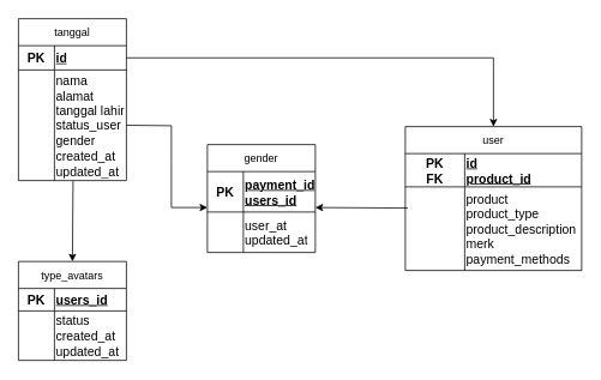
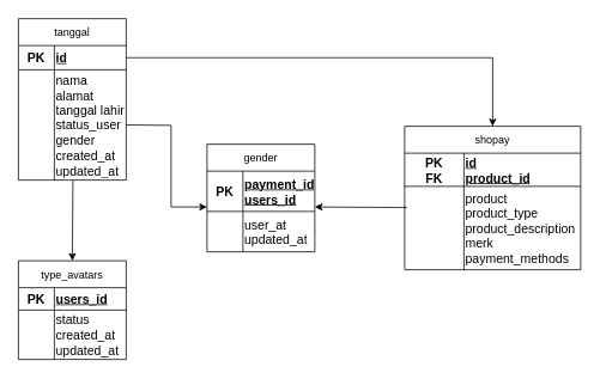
- <mxCell id="9" value="user" style="shape=table;startSize=30;container=1;collapsible=0;childLayout=tableLayout;" vertex="1" parent="1"><mxGeometry x="450" y="140" width="196" height="160" as="geometry" /></mxCell>
+ <mxCell id="9" value="shopay" style="shape=table;startSize=30;container=1;collapsible=0;childLayout=tableLayout;" vertex="1" parent="1"><mxGeometry x="450" y="140" width="196" height="160" as="geometry" /></mxCell>
